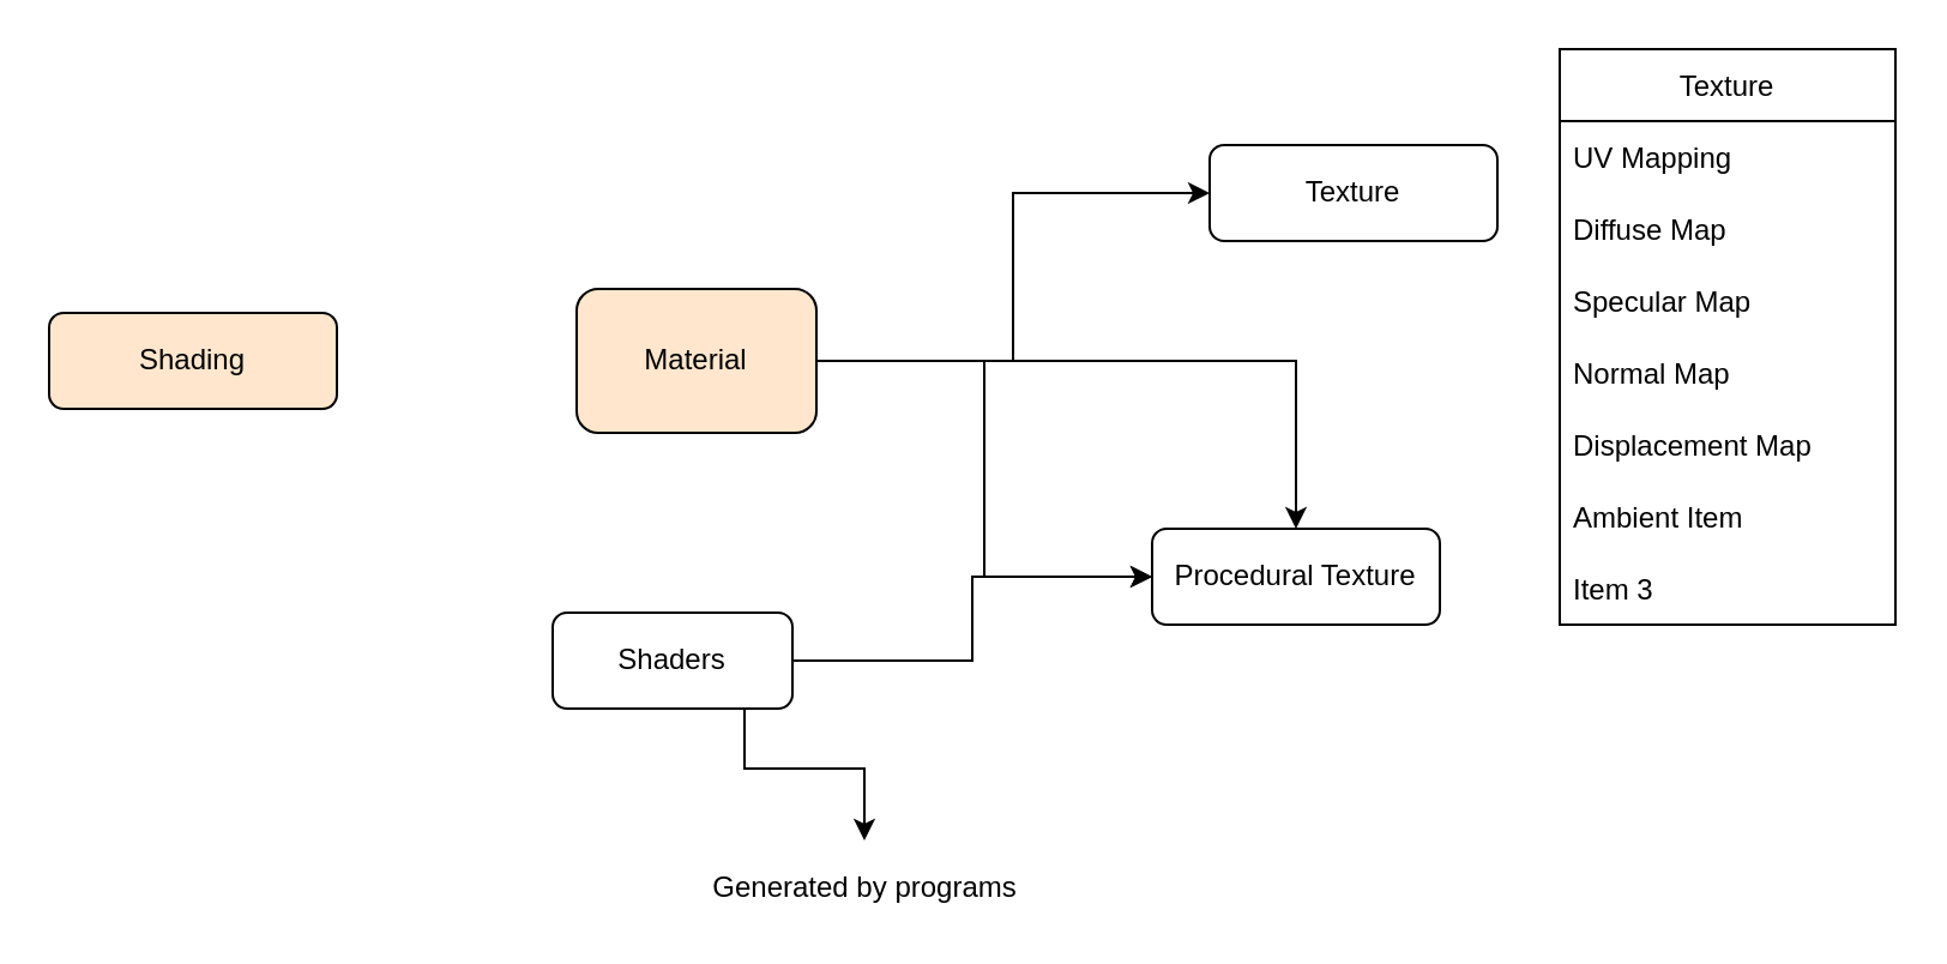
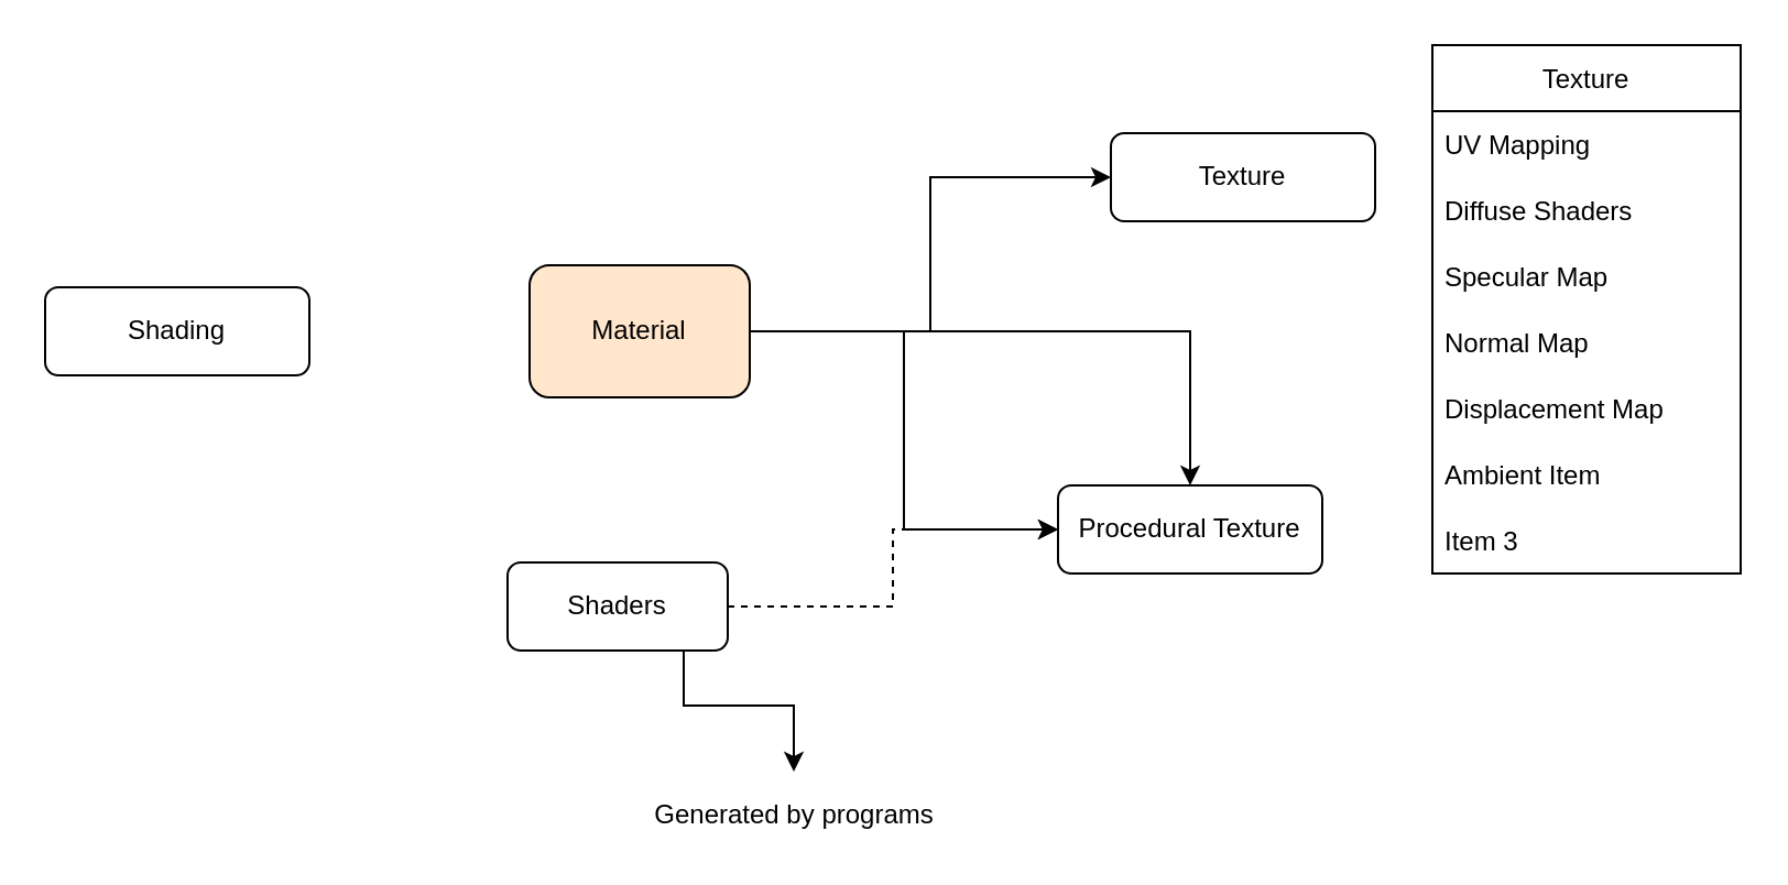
- <mxCell id="15" value="Diffuse Map    " style="text;strokeColor=none;fillColor=none;align=left;verticalAlign=middle;spacingLeft=4;spacingRight=4;overflow=hidden;points=[[0,0.5],[1,0.5]];portConstraint=eastwest;rotatable=0;" vertex="1" parent="13"><mxGeometry y="60" width="140" height="30" as="geometry" /></mxCell>
+ <mxCell id="15" value="Diffuse Shaders    " style="text;strokeColor=none;fillColor=none;align=left;verticalAlign=middle;spacingLeft=4;spacingRight=4;overflow=hidden;points=[[0,0.5],[1,0.5]];portConstraint=eastwest;rotatable=0;" vertex="1" parent="13"><mxGeometry y="60" width="140" height="30" as="geometry" /></mxCell>
- <mxCell id="2" value="Shading" style="rounded=1;whiteSpace=wrap;html=1;fontSize=12;glass=0;strokeWidth=1;shadow=0;fillColor=#ffe6cc;" parent="1" vertex="1"><mxGeometry x="20" y="130" width="120" height="40" as="geometry" /></mxCell>
+ <mxCell id="2" value="Shading" style="rounded=1;whiteSpace=wrap;html=1;fontSize=12;glass=0;strokeWidth=1;shadow=0;" parent="1" vertex="1"><mxGeometry x="20" y="130" width="120" height="40" as="geometry" /></mxCell>
- <mxCell id="5" style="edgeStyle=orthogonalEdgeStyle;rounded=0;orthogonalLoop=1;jettySize=auto;html=1;" edge="1" parent="1" source="6" target="7"><mxGeometry relative="1" as="geometry" /></mxCell>
+ <mxCell id="5" style="edgeStyle=orthogonalEdgeStyle;rounded=0;orthogonalLoop=1;jettySize=auto;html=1;dashed=1;" edge="1" parent="1" source="6" target="7"><mxGeometry relative="1" as="geometry" /></mxCell>
